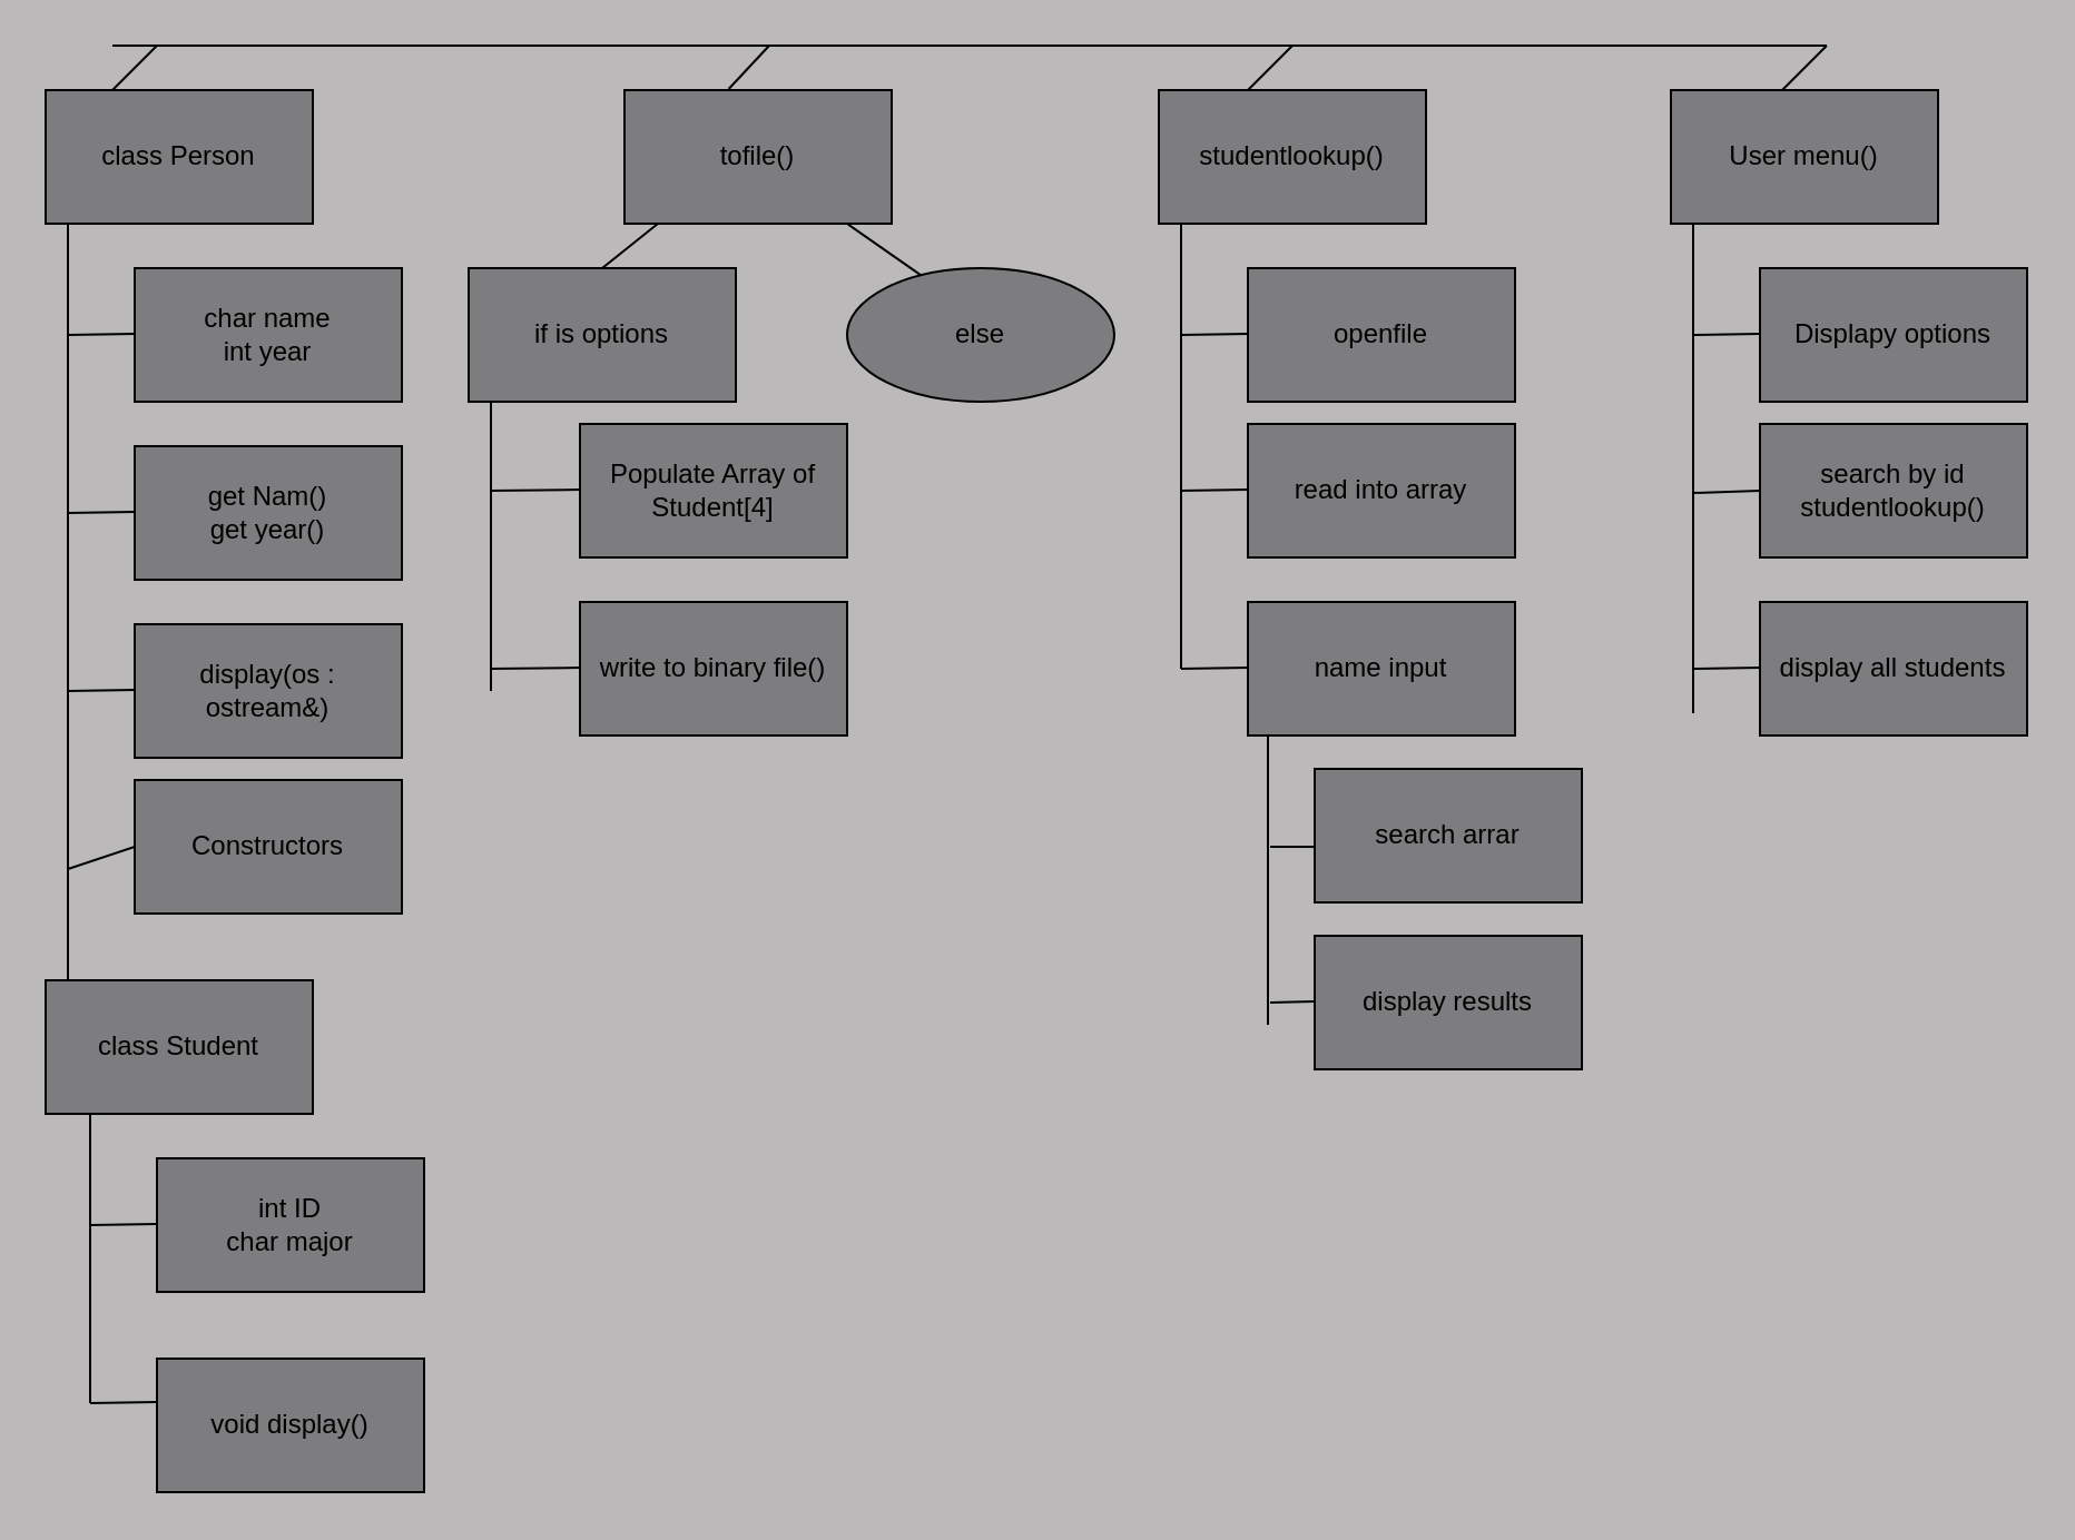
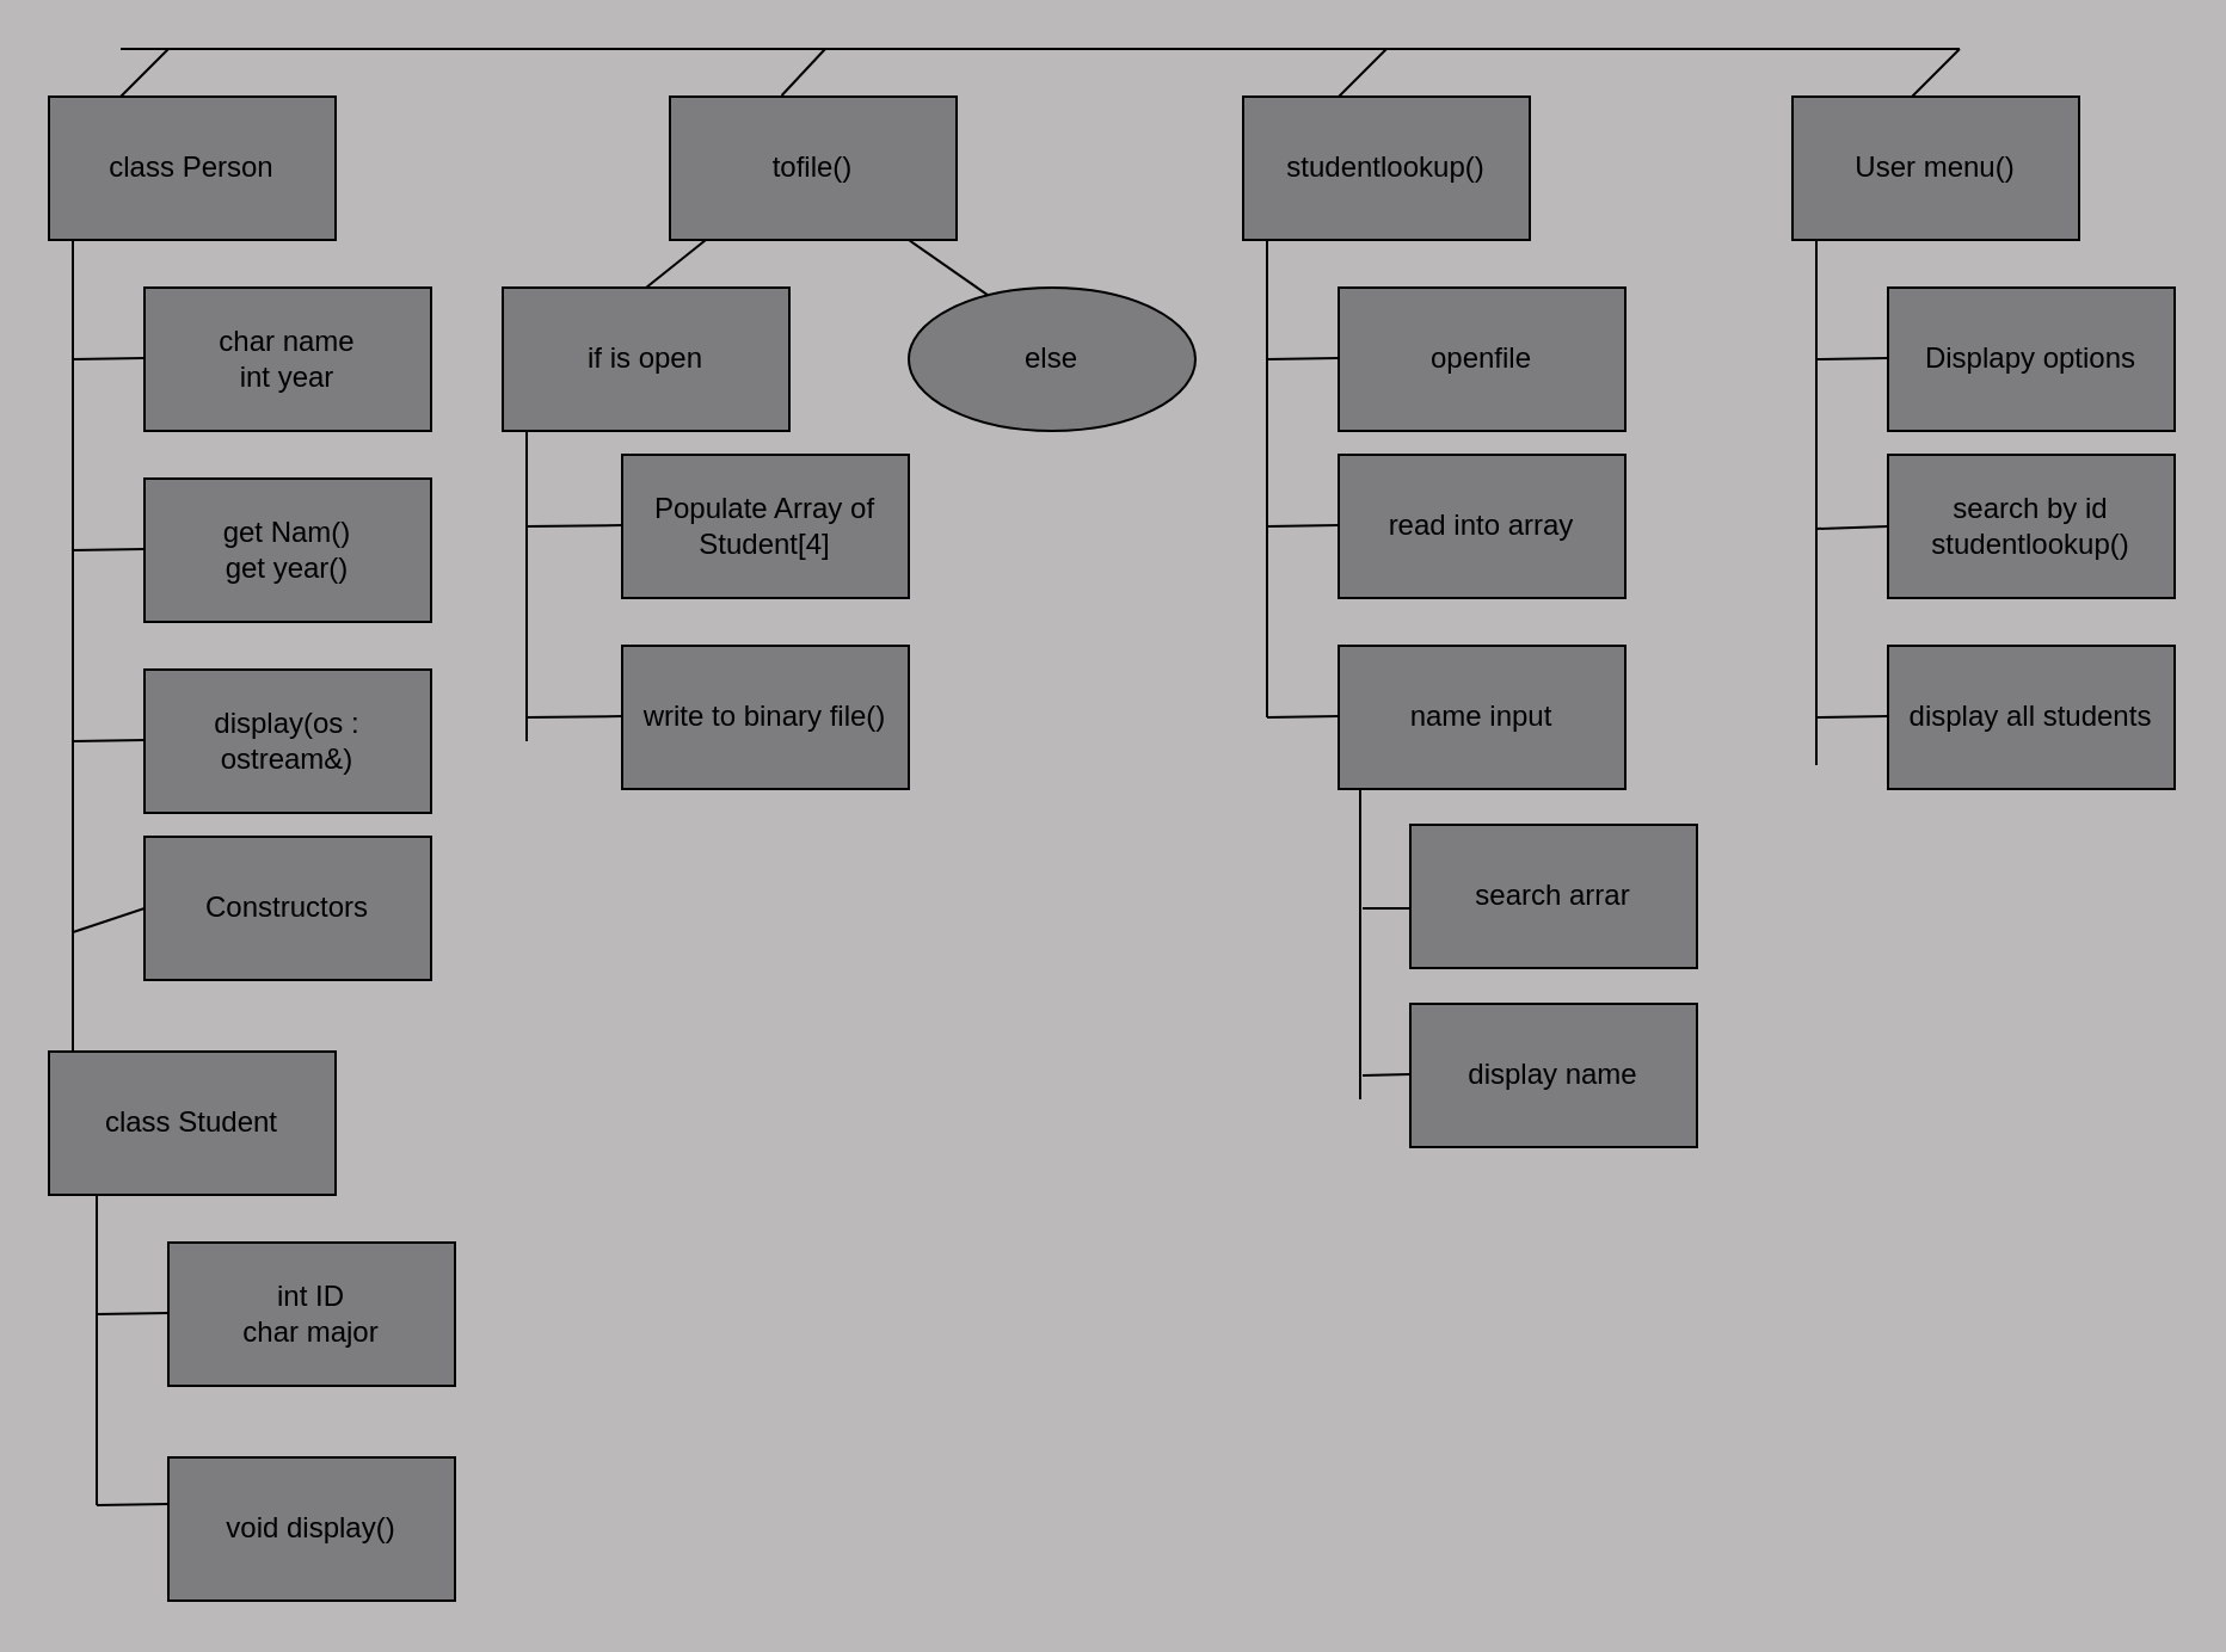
- <mxCell id="9" value="if is options" style="rounded=0;whiteSpace=wrap;html=1;fontColor=#000000;fillColor=#7d7c7e;" parent="1" vertex="1"><mxGeometry x="210" y="120" width="120" height="60" as="geometry" /></mxCell>
+ <mxCell id="9" value="if is open" style="rounded=0;whiteSpace=wrap;html=1;fontColor=#000000;fillColor=#7d7c7e;" parent="1" vertex="1"><mxGeometry x="210" y="120" width="120" height="60" as="geometry" /></mxCell>
- <mxCell id="17" value="display results" style="rounded=0;whiteSpace=wrap;html=1;fontColor=#000000;fillColor=#7d7c7e;" parent="1" vertex="1"><mxGeometry x="590" y="420" width="120" height="60" as="geometry" /></mxCell>
+ <mxCell id="17" value="display name" style="rounded=0;whiteSpace=wrap;html=1;fontColor=#000000;fillColor=#7d7c7e;" parent="1" vertex="1"><mxGeometry x="590" y="420" width="120" height="60" as="geometry" /></mxCell>
